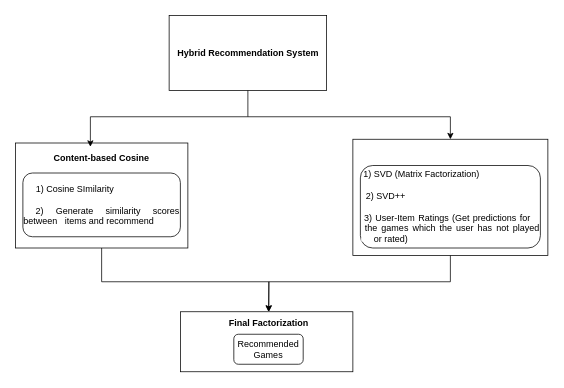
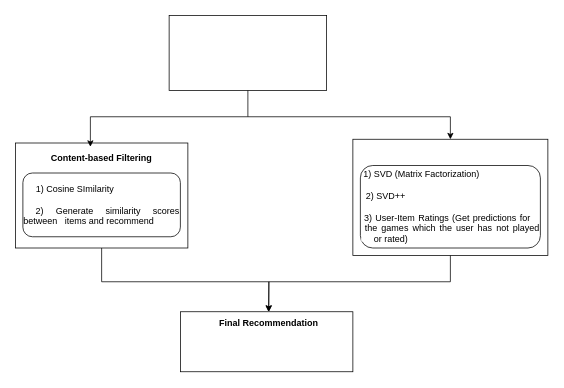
- <mxCell id="3" value="&lt;b&gt;Hybrid Recommendation System&lt;/b&gt;" style="text;html=1;strokeColor=none;fillColor=none;align=center;verticalAlign=middle;whiteSpace=wrap;rounded=0;" parent="1" vertex="1"><mxGeometry x="232.5" y="35" width="195" height="70" as="geometry" /></mxCell>
- <mxCell id="6" value="&lt;b&gt;Content-based Cosine&lt;/b&gt;" style="text;html=1;strokeColor=none;fillColor=none;align=center;verticalAlign=middle;whiteSpace=wrap;rounded=0;" parent="1" vertex="1"><mxGeometry x="50" y="190" width="170" height="40" as="geometry" /></mxCell>
+ <mxCell id="6" value="&lt;b&gt;Content-based Filtering&lt;/b&gt;" style="text;html=1;strokeColor=none;fillColor=none;align=center;verticalAlign=middle;whiteSpace=wrap;rounded=0;" parent="1" vertex="1"><mxGeometry x="50" y="190" width="170" height="40" as="geometry" /></mxCell>
- <mxCell id="12" value="&lt;b&gt;Final Factorization&lt;/b&gt;" style="text;html=1;strokeColor=none;fillColor=none;align=center;verticalAlign=middle;whiteSpace=wrap;rounded=0;" parent="1" vertex="1"><mxGeometry x="287.5" y="415" width="140" height="30" as="geometry" /></mxCell>
+ <mxCell id="12" value="&lt;b&gt;Final Recommendation&lt;/b&gt;" style="text;html=1;strokeColor=none;fillColor=none;align=center;verticalAlign=middle;whiteSpace=wrap;rounded=0;" parent="1" vertex="1"><mxGeometry x="287.5" y="415" width="140" height="30" as="geometry" /></mxCell>
- <mxCell id="13" value="Recommended Games" style="rounded=1;whiteSpace=wrap;html=1;" parent="1" vertex="1"><mxGeometry x="311.25" y="445" width="92.5" height="40" as="geometry" /></mxCell>
